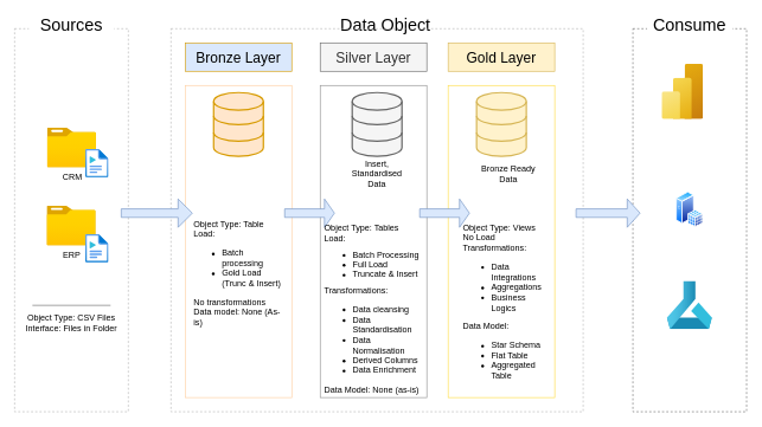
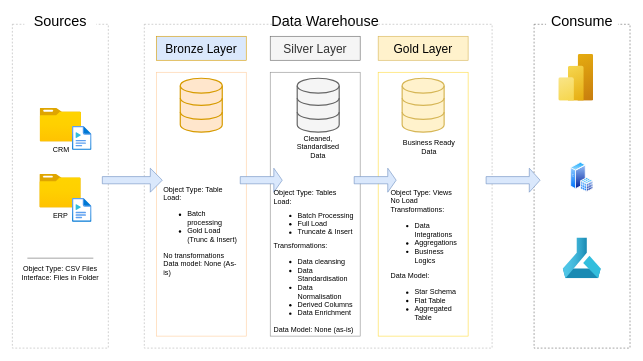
- <mxCell id="4" value="Data Object" style="rounded=0;whiteSpace=wrap;html=1;fontSize=24;strokeColor=none;" vertex="1" parent="1"><mxGeometry x="377" y="21" width="330" height="30" as="geometry" /></mxCell>
+ <mxCell id="4" value="Data Warehouse" style="rounded=0;whiteSpace=wrap;html=1;fontSize=24;strokeColor=none;" vertex="1" parent="1"><mxGeometry x="377" y="21" width="330" height="30" as="geometry" /></mxCell>
- <mxCell id="24" value="Insert, Standardised Data" style="text;html=1;align=center;verticalAlign=middle;whiteSpace=wrap;rounded=0;" vertex="1" parent="1"><mxGeometry x="500" y="230" width="60" height="30" as="geometry" /></mxCell>
+ <mxCell id="24" value="Cleaned, Standardised Data" style="text;html=1;align=center;verticalAlign=middle;whiteSpace=wrap;rounded=0;" vertex="1" parent="1"><mxGeometry x="500" y="230" width="60" height="30" as="geometry" /></mxCell>
- <mxCell id="25" value="Bronze Ready Data" style="text;html=1;align=center;verticalAlign=middle;whiteSpace=wrap;rounded=0;" vertex="1" parent="1"><mxGeometry x="670" y="230" width="90" height="30" as="geometry" /></mxCell>
+ <mxCell id="25" value="Business Ready Data" style="text;html=1;align=center;verticalAlign=middle;whiteSpace=wrap;rounded=0;" vertex="1" parent="1"><mxGeometry x="670" y="230" width="90" height="30" as="geometry" /></mxCell>
